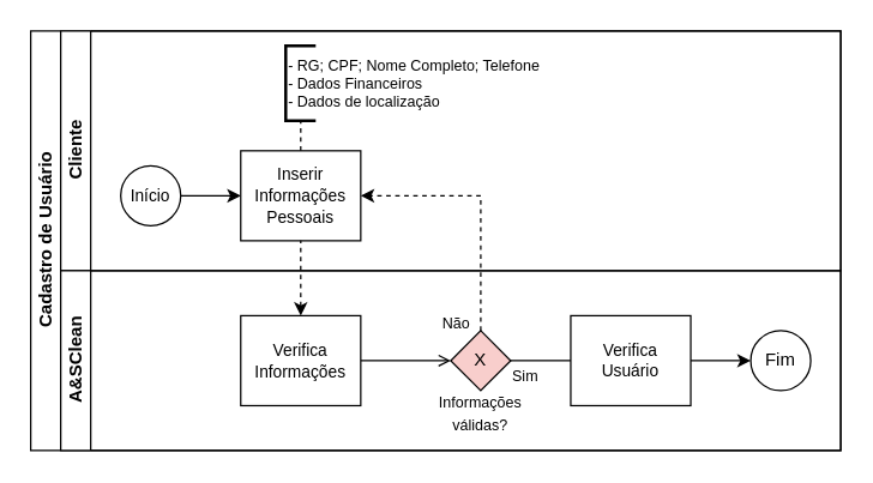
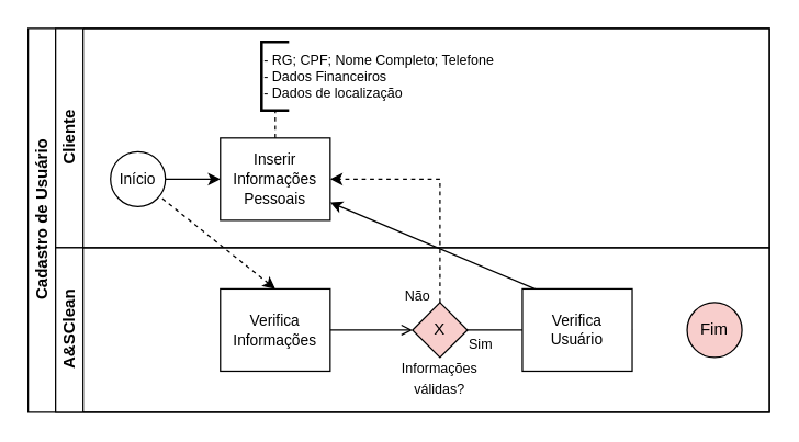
- <mxCell id="22" value="" style="endArrow=none;dashed=1;html=1;rounded=0;entryX=0.5;entryY=1;entryDx=0;entryDy=0;exitX=0.5;exitY=0;exitDx=0;exitDy=0;endFill=0;startArrow=classic;startFill=1;" parent="2" source="13" target="7" edge="1"><mxGeometry width="50" height="50" relative="1" as="geometry"><mxPoint x="210" y="200" as="sourcePoint" /><mxPoint x="260" y="150" as="targetPoint" /></mxGeometry></mxCell>
+ <mxCell id="22" value="" style="endArrow=none;dashed=1;html=1;rounded=0;exitX=0.5;exitY=0;exitDx=0;exitDy=0;endFill=0;startArrow=classic;startFill=1;" parent="2" source="13" target="6" edge="1"><mxGeometry width="50" height="50" relative="1" as="geometry"><mxPoint x="210" y="200" as="sourcePoint" /><mxPoint x="260" y="150" as="targetPoint" /></mxGeometry></mxCell>
- <mxCell id="17" value="" style="endArrow=classic;html=1;rounded=0;entryX=0;entryY=0.5;entryDx=0;entryDy=0;exitX=1;exitY=0.5;exitDx=0;exitDy=0;startArrow=none;" parent="11" source="20" target="16" edge="1"><mxGeometry width="50" height="50" relative="1" as="geometry"><mxPoint x="190" y="80" as="sourcePoint" /><mxPoint x="240" y="30" as="targetPoint" /></mxGeometry></mxCell>
+ <mxCell id="17" value="" style="endArrow=classic;html=1;rounded=0;exitX=1;exitY=0.5;exitDx=0;exitDy=0;startArrow=none;" parent="11" source="20" target="7" edge="1"><mxGeometry width="50" height="50" relative="1" as="geometry"><mxPoint x="190" y="80" as="sourcePoint" /><mxPoint x="240" y="30" as="targetPoint" /></mxGeometry></mxCell>
- <mxCell id="16" value="Fim" style="ellipse;whiteSpace=wrap;html=1;" parent="11" vertex="1"><mxGeometry x="460" y="40" width="40" height="40" as="geometry" /></mxCell>
+ <mxCell id="16" value="Fim" style="ellipse;whiteSpace=wrap;html=1;fillColor=#f8cecc;" parent="11" vertex="1"><mxGeometry x="460" y="40" width="40" height="40" as="geometry" /></mxCell>
